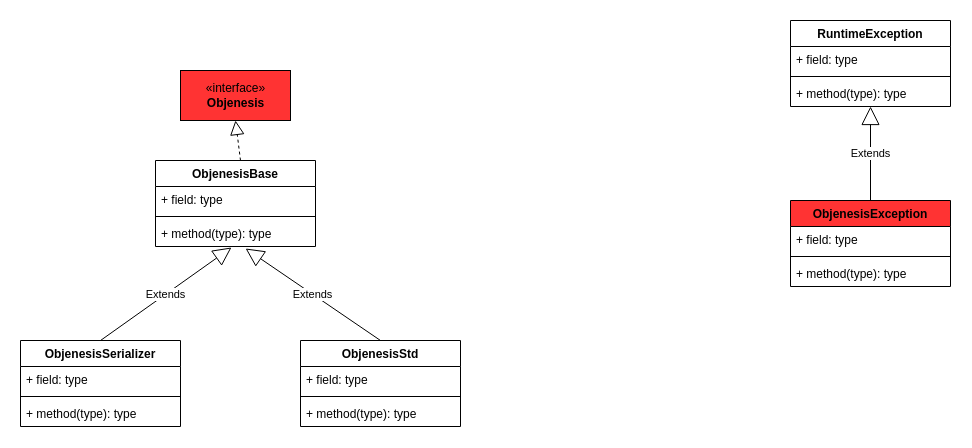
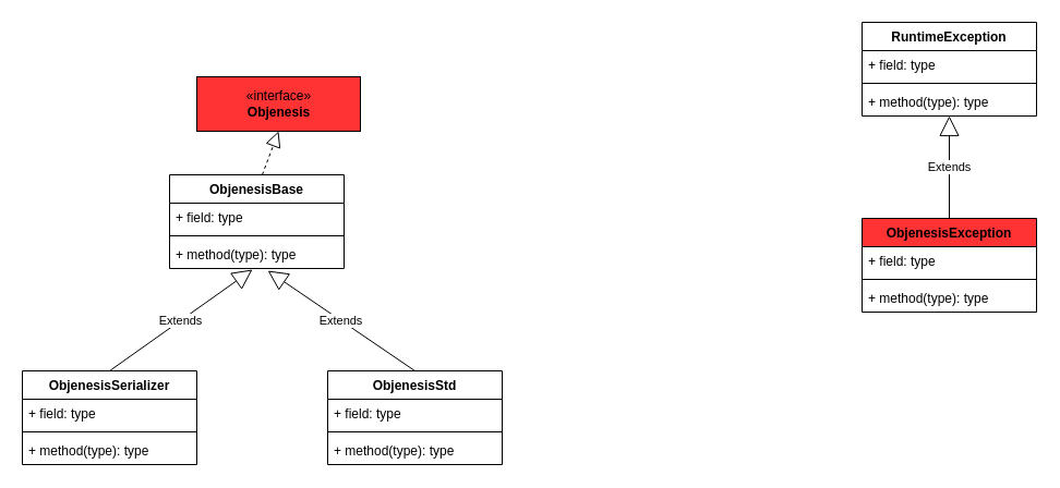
- <mxCell id="2" value="«interface»&lt;br&gt;&lt;b&gt;Objenesis&lt;/b&gt;" style="html=1;fillColor=#FF3333;" vertex="1" parent="1"><mxGeometry x="180" y="70" width="110" height="50" as="geometry" /></mxCell>
+ <mxCell id="2" value="«interface»&lt;br&gt;&lt;b&gt;Objenesis&lt;/b&gt;" style="html=1;fillColor=#FF3333;" vertex="1" parent="1"><mxGeometry x="180" y="70" width="150" height="50" as="geometry" /></mxCell>
